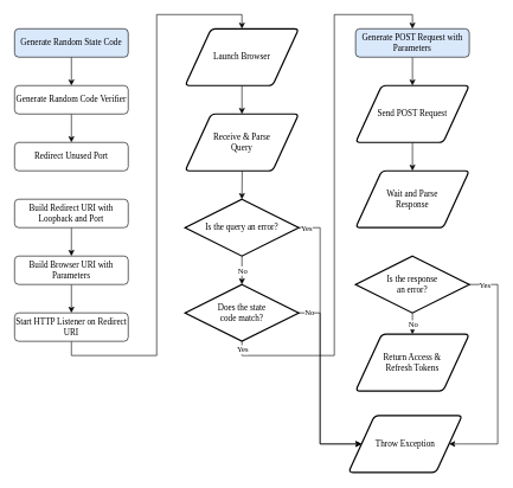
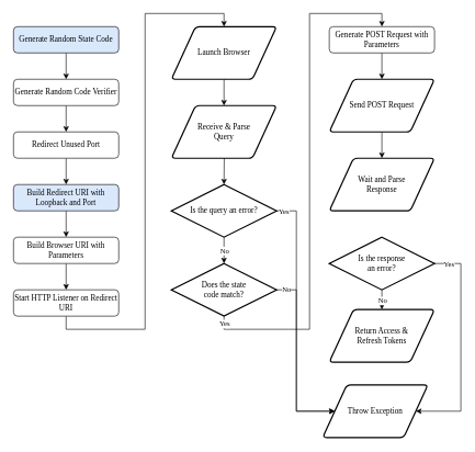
- <mxCell id="23" value="Generate POST Request&amp;nbsp;&lt;span style=&quot;background-color: transparent; color: light-dark(rgb(0, 0, 0), rgb(255, 255, 255));&quot;&gt;with Parameters&lt;/span&gt;" style="rounded=1;whiteSpace=wrap;html=1;fontSize=12;glass=0;strokeWidth=1;shadow=0;fontFamily=STIX;fillColor=#dae8fc;" parent="1" vertex="1"><mxGeometry x="500" y="40" width="160" height="40" as="geometry" /></mxCell>
+ <mxCell id="23" value="Generate POST Request&amp;nbsp;&lt;span style=&quot;background-color: transparent; color: light-dark(rgb(0, 0, 0), rgb(255, 255, 255));&quot;&gt;with Parameters&lt;/span&gt;" style="rounded=1;whiteSpace=wrap;html=1;fontSize=12;glass=0;strokeWidth=1;shadow=0;fontFamily=STIX;" parent="1" vertex="1"><mxGeometry x="500" y="40" width="160" height="40" as="geometry" /></mxCell>
+ <mxCell id="6" style="edgeStyle=orthogonalEdgeStyle;rounded=0;orthogonalLoop=1;jettySize=auto;html=1;exitX=0.5;exitY=1;exitDx=0;exitDy=0;entryX=0.5;entryY=0;entryDx=0;entryDy=0;fontFamily=STIX;" parent="1" source="7" target="9" edge="1"><mxGeometry relative="1" as="geometry" /></mxCell>
- <mxCell id="9" value="Build Redirect URI with Loopback and Port" style="rounded=1;whiteSpace=wrap;html=1;fontSize=12;glass=0;strokeWidth=1;shadow=0;fontFamily=STIX;" parent="1" vertex="1"><mxGeometry x="20" y="280" width="160" height="40" as="geometry" /></mxCell>
+ <mxCell id="9" value="Build Redirect URI with Loopback and Port" style="rounded=1;whiteSpace=wrap;html=1;fontSize=12;glass=0;strokeWidth=1;shadow=0;fontFamily=STIX;fillColor=#dae8fc;" parent="1" vertex="1"><mxGeometry x="20" y="280" width="160" height="40" as="geometry" /></mxCell>
